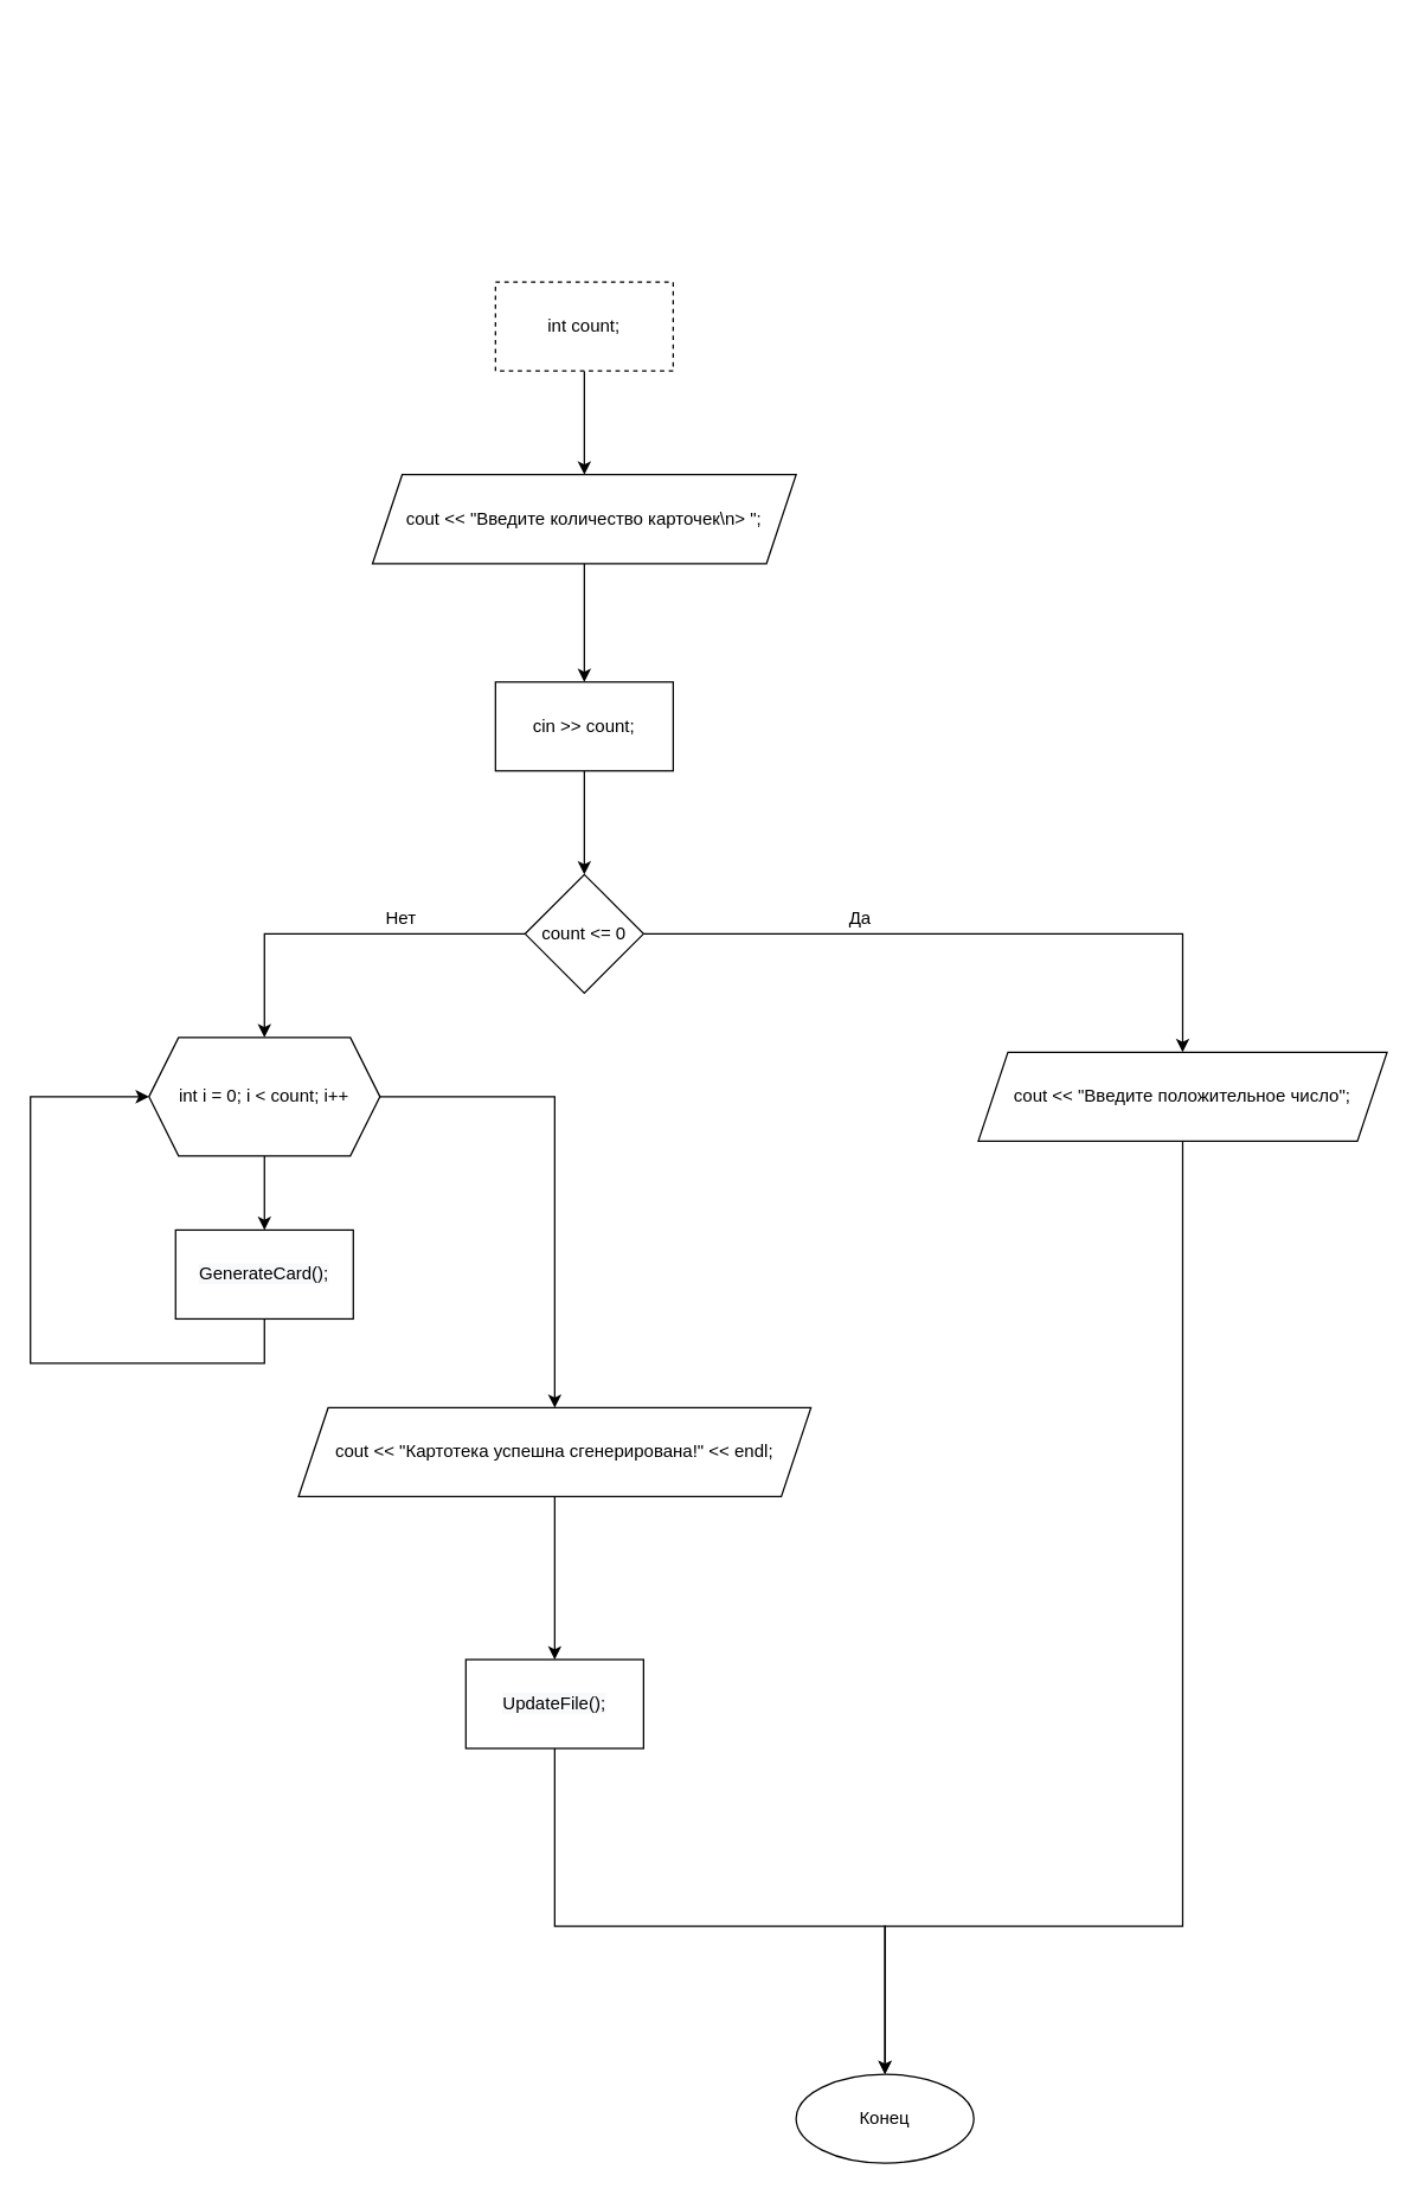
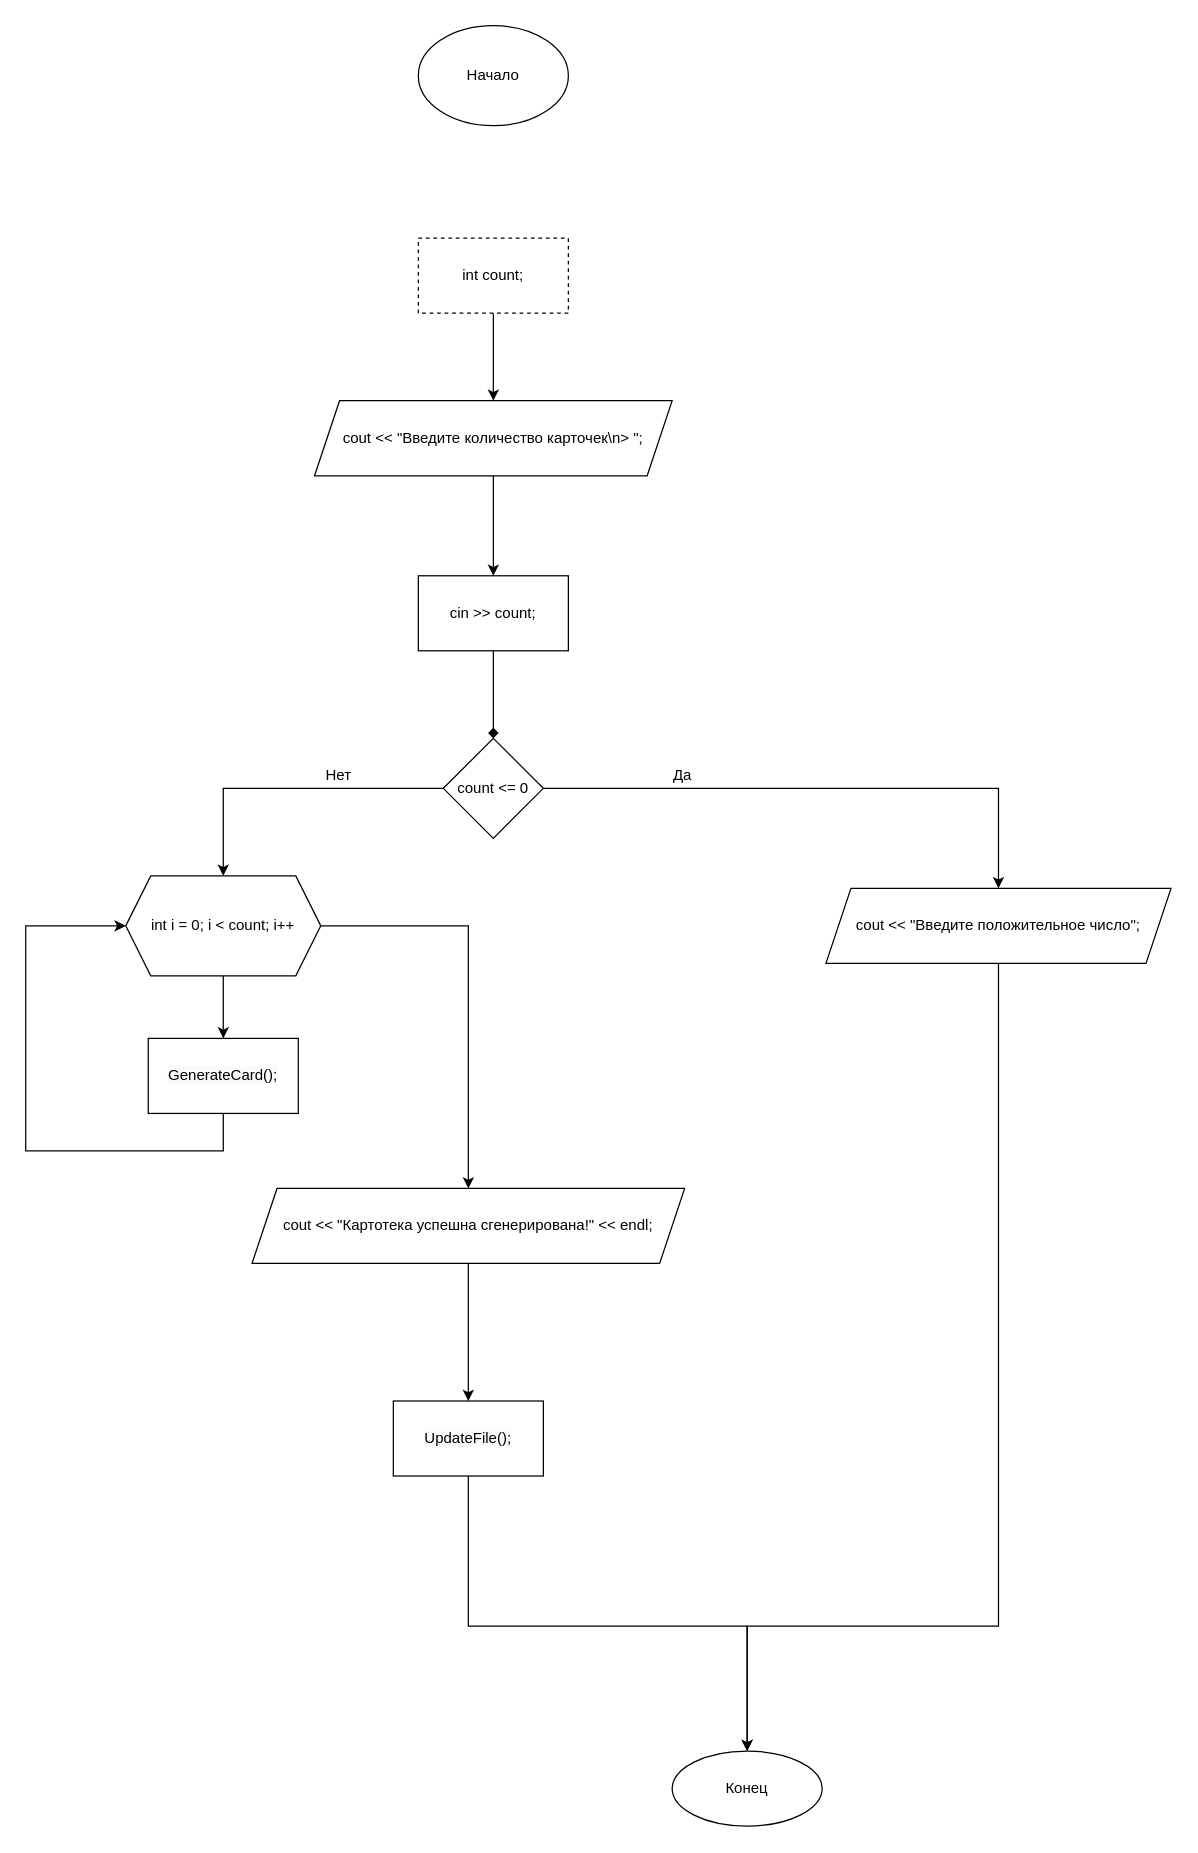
+ <mxCell id="2" value="Начало" style="ellipse;whiteSpace=wrap;html=1;" parent="1" vertex="1"><mxGeometry x="334" y="20" width="120" height="80" as="geometry" /></mxCell>
- <mxCell id="7" value="" style="edgeStyle=orthogonalEdgeStyle;rounded=0;orthogonalLoop=1;jettySize=auto;html=1;" parent="1" source="8" target="11" edge="1"><mxGeometry relative="1" as="geometry" /></mxCell>
+ <mxCell id="7" value="" style="edgeStyle=orthogonalEdgeStyle;rounded=0;orthogonalLoop=1;jettySize=auto;html=1;endArrow=diamond;" parent="1" source="8" target="11" edge="1"><mxGeometry relative="1" as="geometry" /></mxCell>
- <mxCell id="20" value="Да" style="text;html=1;align=center;verticalAlign=middle;resizable=0;points=[];autosize=1;strokeColor=none;fillColor=none;" parent="1" vertex="1"><mxGeometry x="565" y="610" width="30" height="20" as="geometry" /></mxCell>
+ <mxCell id="20" value="Да" style="text;html=1;align=center;verticalAlign=middle;resizable=0;points=[];autosize=1;strokeColor=none;fillColor=none;" parent="1" vertex="1"><mxGeometry x="530" y="610" width="30" height="20" as="geometry" /></mxCell>
